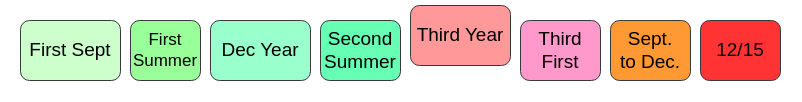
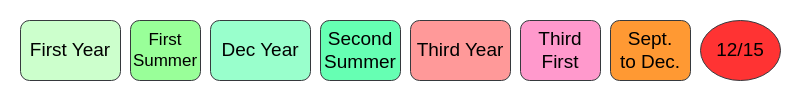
- <mxCell id="6" value="&lt;span style=&quot;font-size: 19px;&quot;&gt;Third Year&lt;/span&gt;" style="rounded=1;whiteSpace=wrap;html=1;fillColor=#FF9999;strokeColor=#36393d;" vertex="1" parent="1"><mxGeometry x="410" y="5" width="100" height="60" as="geometry" /></mxCell>
+ <mxCell id="6" value="&lt;span style=&quot;font-size: 19px;&quot;&gt;Third Year&lt;/span&gt;" style="rounded=1;whiteSpace=wrap;html=1;fillColor=#FF9999;strokeColor=#36393d;" vertex="1" parent="1"><mxGeometry x="410" y="20" width="100" height="60" as="geometry" /></mxCell>
- <mxCell id="2" value="&lt;font style=&quot;font-size: 19px;&quot;&gt;First Sept&lt;/font&gt;" style="rounded=1;whiteSpace=wrap;html=1;fillColor=#CCFFCC;strokeColor=#36393d;" vertex="1" parent="1"><mxGeometry x="20" y="20" width="100" height="60" as="geometry" /></mxCell>
+ <mxCell id="2" value="&lt;font style=&quot;font-size: 19px;&quot;&gt;First Year&lt;/font&gt;" style="rounded=1;whiteSpace=wrap;html=1;fillColor=#CCFFCC;strokeColor=#36393d;" vertex="1" parent="1"><mxGeometry x="20" y="20" width="100" height="60" as="geometry" /></mxCell>
- <mxCell id="8" value="&lt;span style=&quot;font-size: 19px;&quot;&gt;12/15&lt;/span&gt;" style="rounded=1;whiteSpace=wrap;html=1;fillColor=#FF3333;strokeColor=#36393d;" vertex="1" parent="1"><mxGeometry x="700" y="20" width="80" height="60" as="geometry" /></mxCell>
+ <mxCell id="8" value="&lt;span style=&quot;font-size: 19px;&quot;&gt;12/15&lt;/span&gt;" style="ellipse;whiteSpace=wrap;html=1;fillColor=#FF3333;strokeColor=#36393d;" vertex="1" parent="1"><mxGeometry x="700" y="20" width="80" height="60" as="geometry" /></mxCell>
